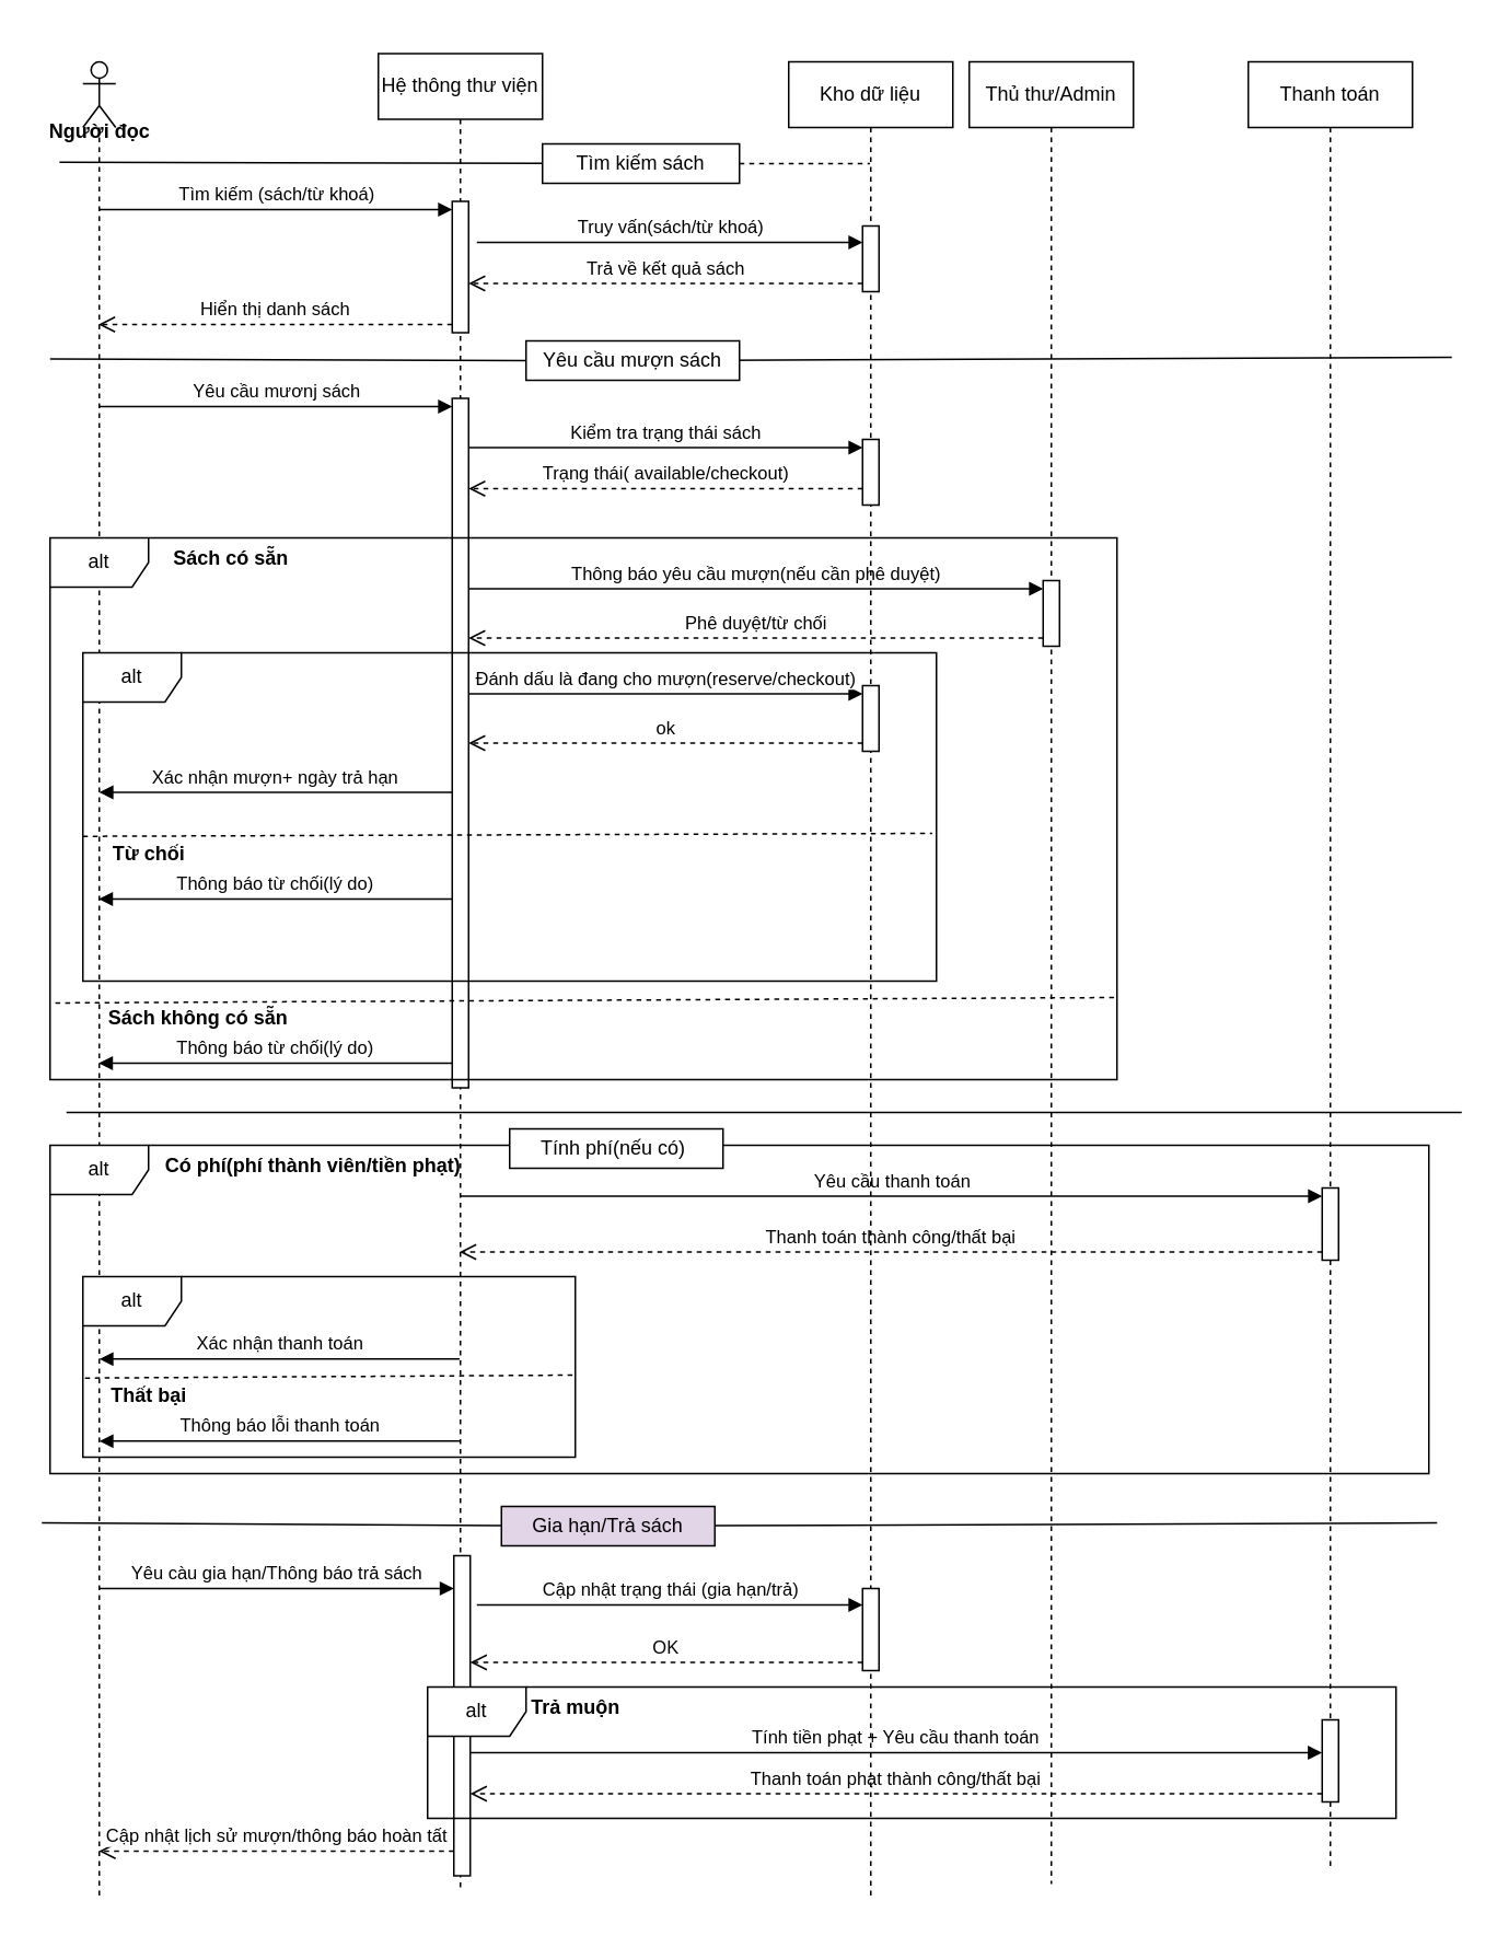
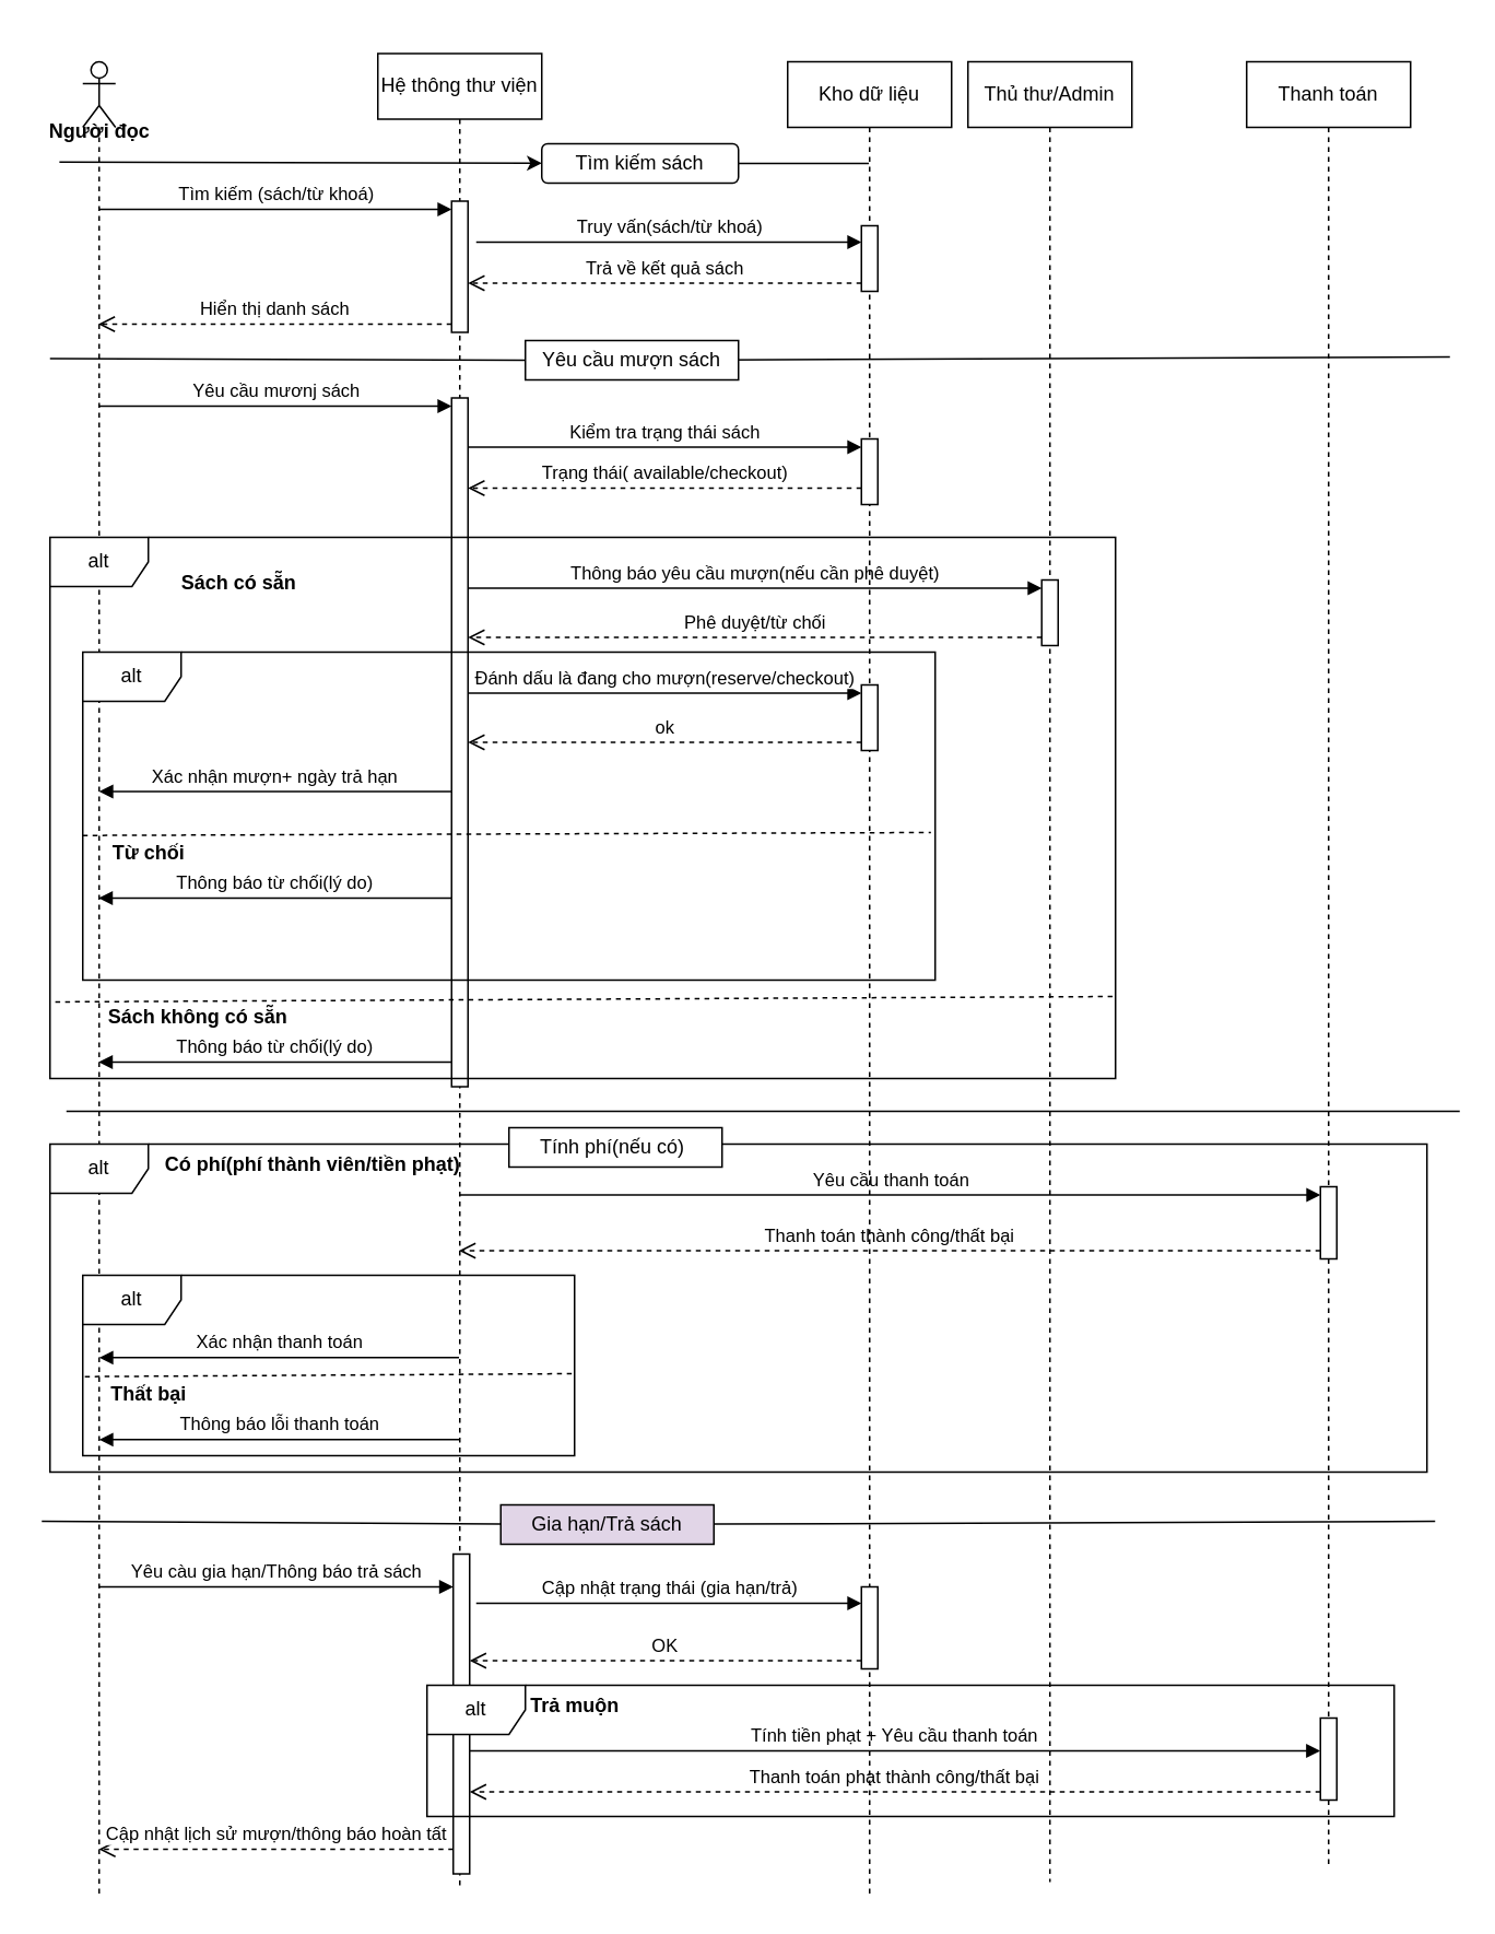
- <mxCell id="12" value="" style="endArrow=none;html=1;rounded=0;exitX=0.197;exitY=1.201;exitDx=0;exitDy=0;exitPerimeter=0;" edge="1" parent="1" source="11" target="13"><mxGeometry width="50" height="50" relative="1" as="geometry"><mxPoint x="60" y="85" as="sourcePoint" /><mxPoint x="890" y="85" as="targetPoint" /></mxGeometry></mxCell>
+ <mxCell id="12" value="" style="endArrow=classic;html=1;rounded=0;exitX=0.197;exitY=1.201;exitDx=0;exitDy=0;exitPerimeter=0;" edge="1" parent="1" source="11" target="13"><mxGeometry width="50" height="50" relative="1" as="geometry"><mxPoint x="60" y="85" as="sourcePoint" /><mxPoint x="890" y="85" as="targetPoint" /></mxGeometry></mxCell>
- <mxCell id="13" value="Tìm kiếm sách" style="rounded=0;whiteSpace=wrap;html=1;" vertex="1" parent="1"><mxGeometry x="330" y="75" width="120" height="24" as="geometry" /></mxCell>
+ <mxCell id="13" value="Tìm kiếm sách" style="whiteSpace=wrap;html=1;rounded=1;" vertex="1" parent="1"><mxGeometry x="330" y="75" width="120" height="24" as="geometry" /></mxCell>
- <mxCell id="58" value="" style="endArrow=none;html=1;rounded=0;exitX=1;exitY=0.5;exitDx=0;exitDy=0;dashed=1;" edge="1" parent="1" source="13" target="59"><mxGeometry width="50" height="50" relative="1" as="geometry"><mxPoint x="450" y="87" as="sourcePoint" /><mxPoint x="890" y="86.17" as="targetPoint" /></mxGeometry></mxCell>
+ <mxCell id="58" value="" style="endArrow=none;html=1;rounded=0;exitX=1;exitY=0.5;exitDx=0;exitDy=0;" edge="1" parent="1" source="13" target="59"><mxGeometry width="50" height="50" relative="1" as="geometry"><mxPoint x="450" y="87" as="sourcePoint" /><mxPoint x="890" y="86.17" as="targetPoint" /></mxGeometry></mxCell>
- <mxCell id="24" value="Sách có sẵn" style="text;align=center;fontStyle=1;verticalAlign=middle;spacingLeft=3;spacingRight=3;strokeColor=none;rotatable=0;points=[[0,0.5],[1,0.5]];portConstraint=eastwest;html=1;" vertex="1" parent="1"><mxGeometry x="100" y="315" width="80" height="26" as="geometry" /></mxCell>
+ <mxCell id="24" value="Sách có sẵn" style="text;align=center;fontStyle=1;verticalAlign=middle;spacingLeft=3;spacingRight=3;strokeColor=none;rotatable=0;points=[[0,0.5],[1,0.5]];portConstraint=eastwest;html=1;" vertex="1" parent="1"><mxGeometry x="105" y="330" width="80" height="26" as="geometry" /></mxCell>
